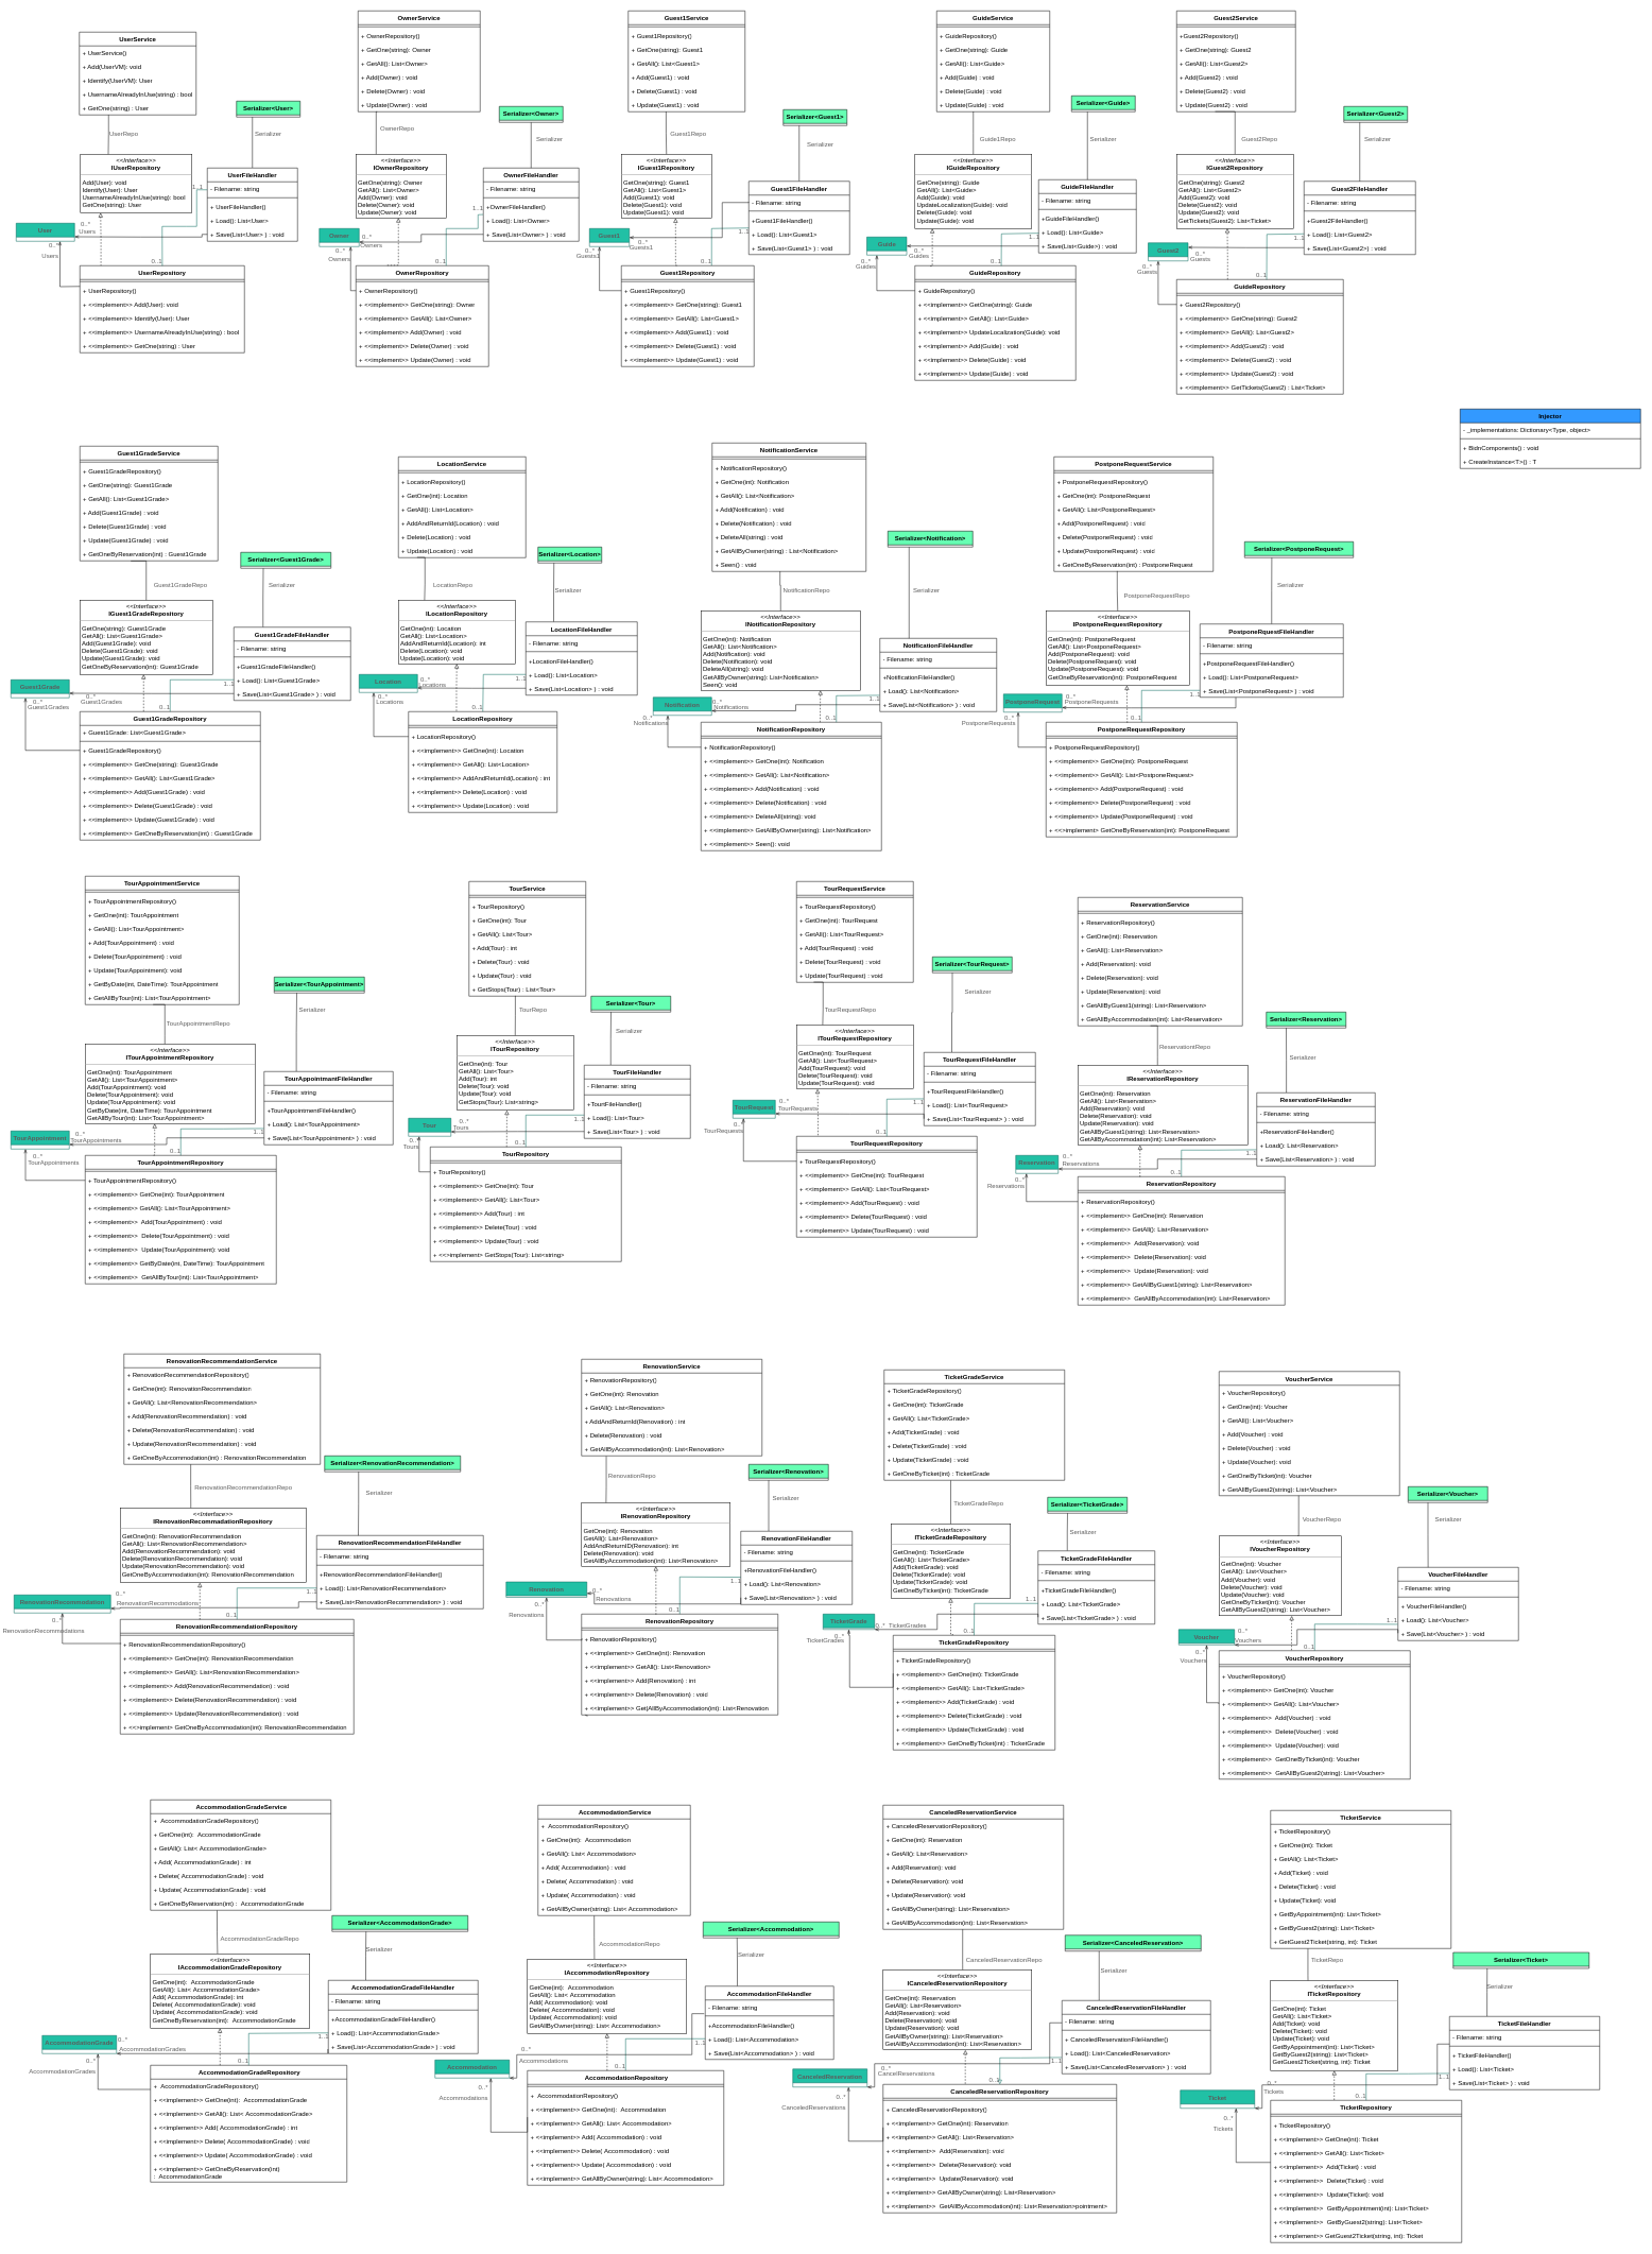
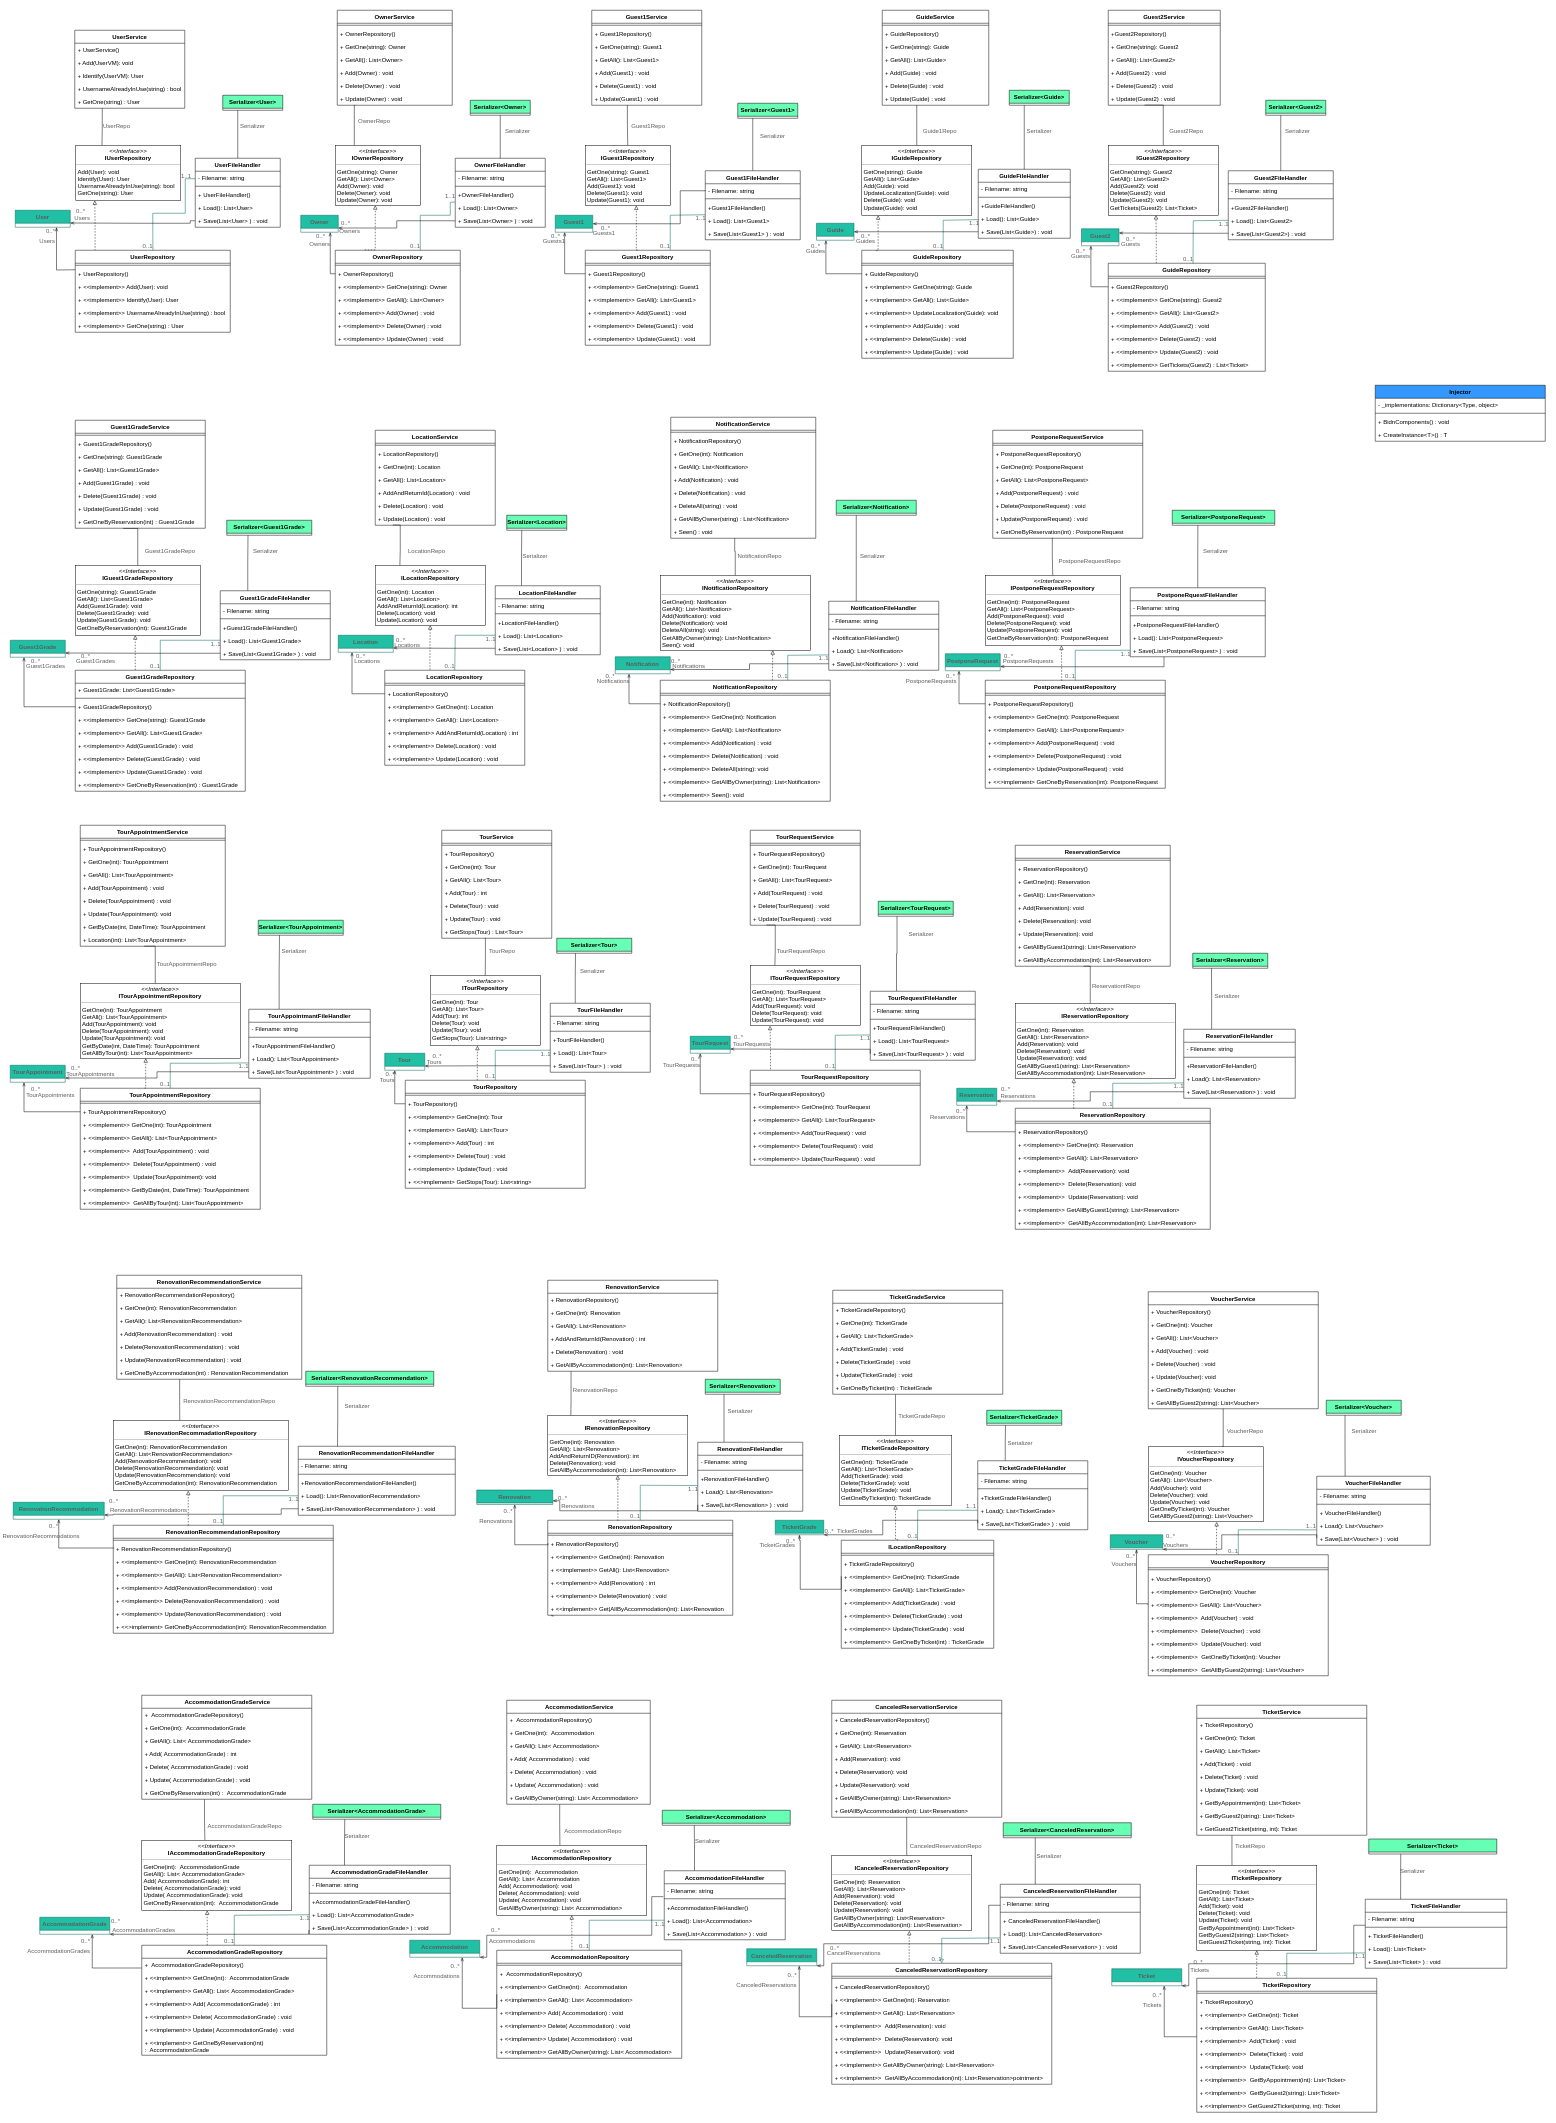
- <mxCell id="370" value="+ GetAllByTour(int): List&amp;lt;TourAppointment&amp;gt;" style="text;strokeColor=none;fillColor=none;align=left;verticalAlign=top;spacingLeft=4;spacingRight=4;overflow=hidden;rotatable=0;points=[[0,0.5],[1,0.5]];portConstraint=eastwest;whiteSpace=wrap;html=1;" parent="361" vertex="1"><mxGeometry y="216" width="290" height="26" as="geometry" /></mxCell>
+ <mxCell id="370" value="+ Location(int): List&amp;lt;TourAppointment&amp;gt;" style="text;strokeColor=none;fillColor=none;align=left;verticalAlign=top;spacingLeft=4;spacingRight=4;overflow=hidden;rotatable=0;points=[[0,0.5],[1,0.5]];portConstraint=eastwest;whiteSpace=wrap;html=1;" parent="361" vertex="1"><mxGeometry y="216" width="290" height="26" as="geometry" /></mxCell>
- <mxCell id="551" value="TicketGradeRepository" style="swimlane;fontStyle=1;align=center;verticalAlign=top;childLayout=stackLayout;horizontal=1;startSize=26;horizontalStack=0;resizeParent=1;resizeParentMax=0;resizeLast=0;collapsible=1;marginBottom=0;whiteSpace=wrap;html=1;" vertex="1" parent="1"><mxGeometry x="1682" y="3080" width="305" height="216" as="geometry" /></mxCell>
+ <mxCell id="551" value="ILocationRepository" style="swimlane;fontStyle=1;align=center;verticalAlign=top;childLayout=stackLayout;horizontal=1;startSize=26;horizontalStack=0;resizeParent=1;resizeParentMax=0;resizeLast=0;collapsible=1;marginBottom=0;whiteSpace=wrap;html=1;" vertex="1" parent="1"><mxGeometry x="1682" y="3080" width="305" height="216" as="geometry" /></mxCell>
